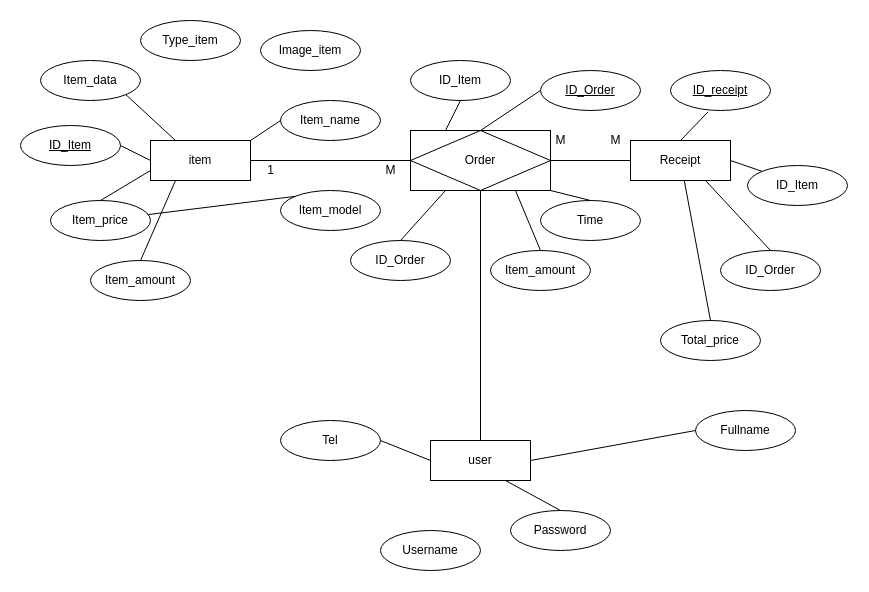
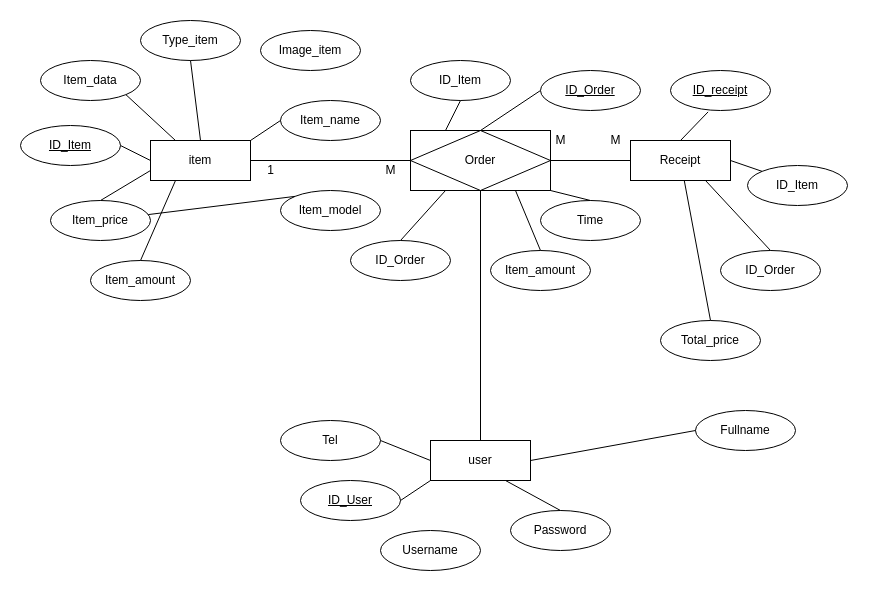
+ <mxCell id="16" value="" style="endArrow=none;html=1;rounded=0;exitX=0.5;exitY=0;exitDx=0;exitDy=0;entryX=0.5;entryY=1;entryDx=0;entryDy=0;" edge="1" parent="1" source="2" target="8"><mxGeometry relative="1" as="geometry"><mxPoint x="450" y="180" as="sourcePoint" /><mxPoint x="610" y="180" as="targetPoint" /></mxGeometry></mxCell>
+ <mxCell id="44" value="" style="endArrow=none;html=1;rounded=0;exitX=1;exitY=0.5;exitDx=0;exitDy=0;entryX=0;entryY=1;entryDx=0;entryDy=0;" edge="1" parent="1" source="38" target="37"><mxGeometry relative="1" as="geometry"><mxPoint x="110" y="480" as="sourcePoint" /><mxPoint x="270" y="480" as="targetPoint" /></mxGeometry></mxCell>
+ <mxCell id="38" value="ID_User" style="ellipse;whiteSpace=wrap;html=1;align=center;fontStyle=4;" vertex="1" parent="1"><mxGeometry x="300" y="480" width="100" height="40" as="geometry" /></mxCell>
